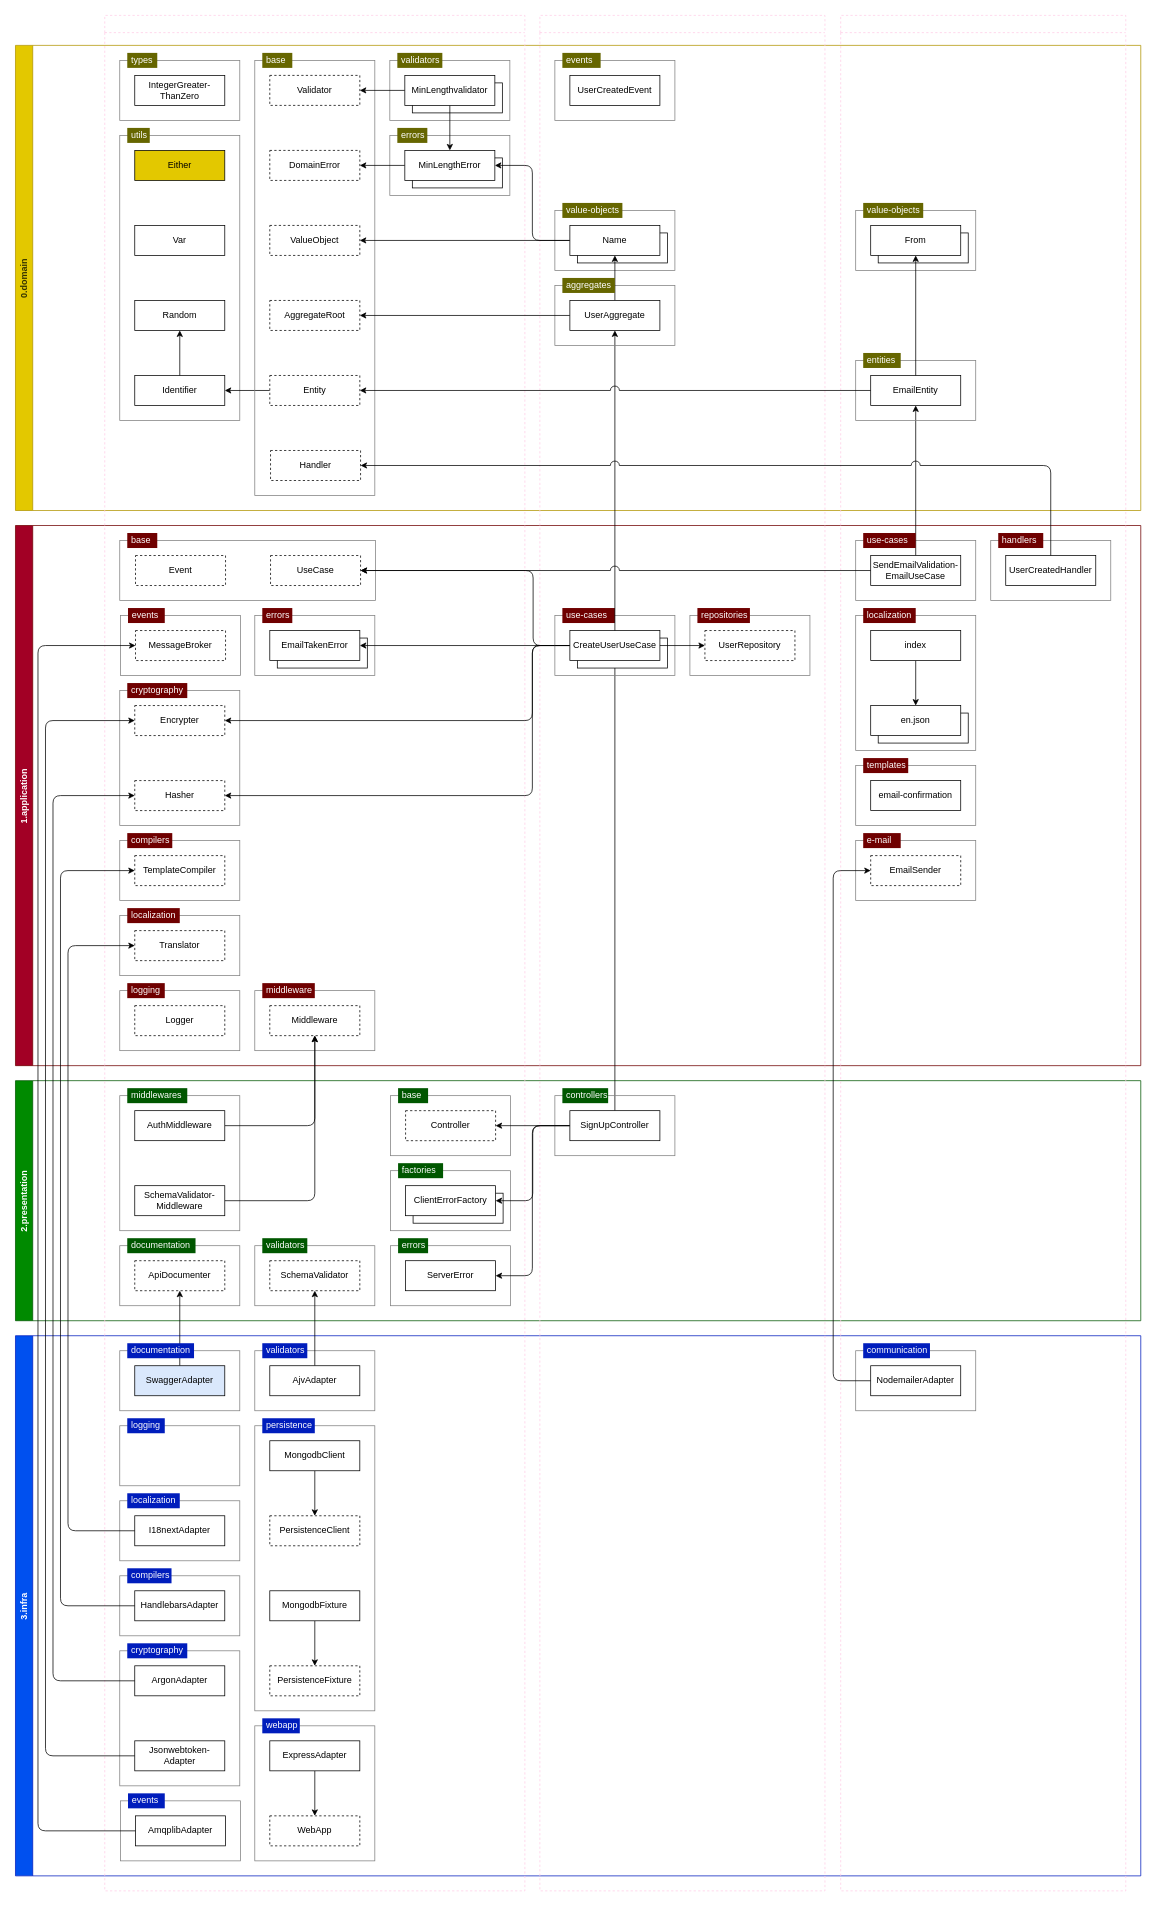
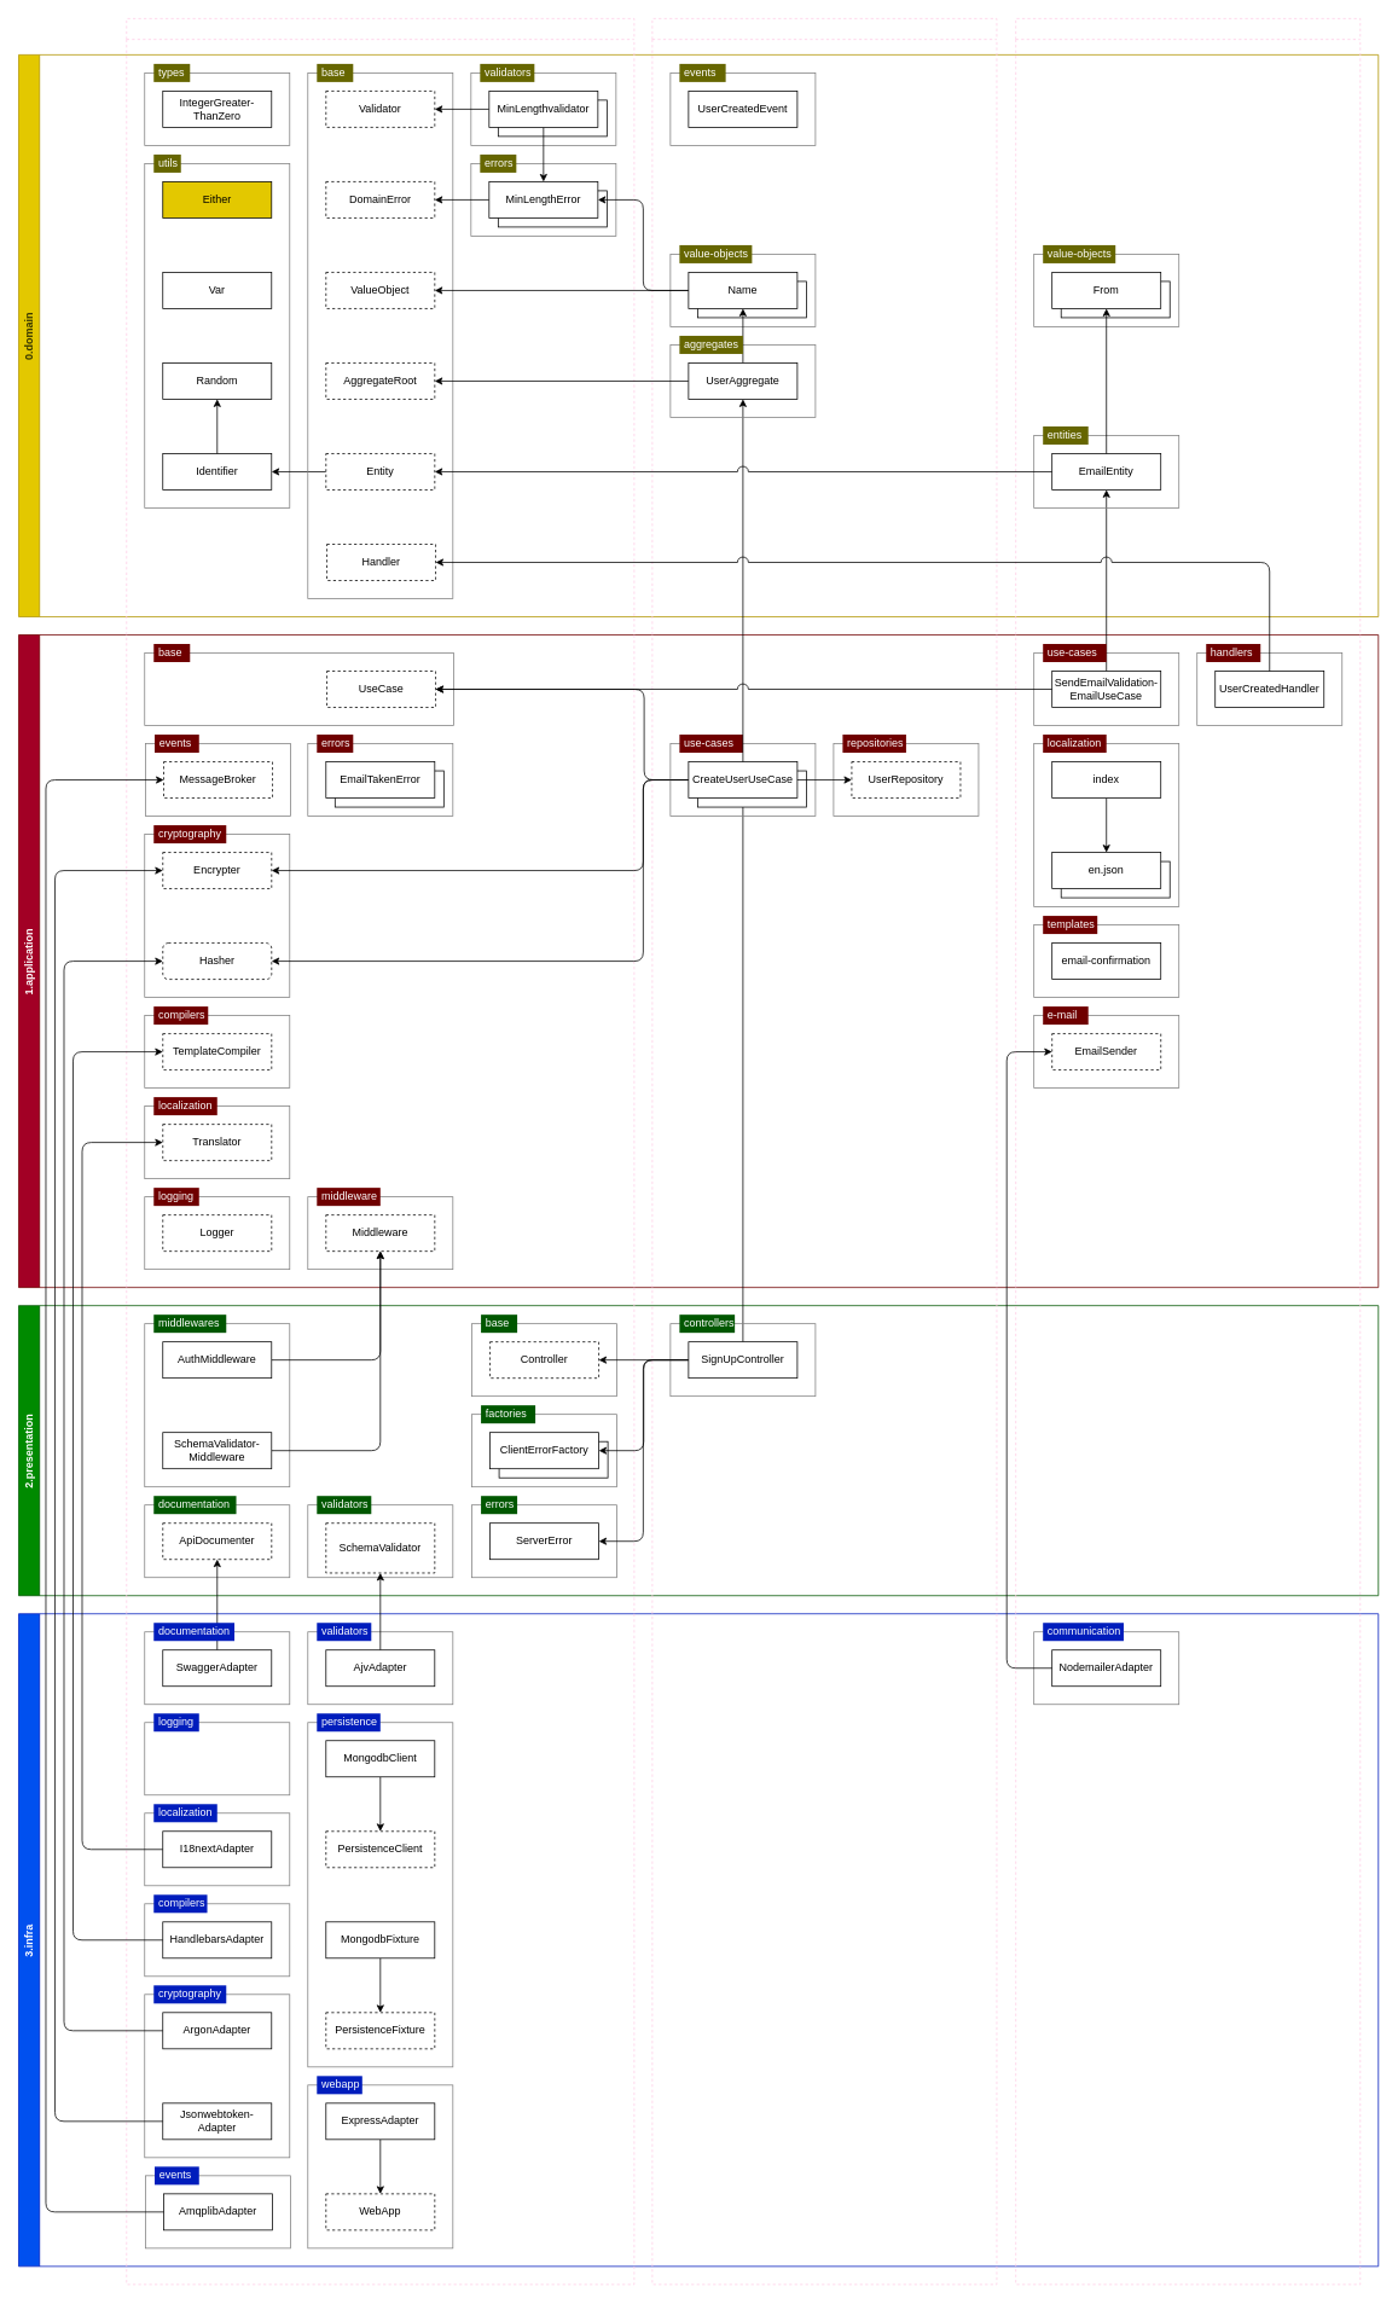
- <mxCell id="160" value="Event" style="rounded=0;whiteSpace=wrap;html=1;dashed=1;strokeColor=default;strokeWidth=1;fillColor=default;" parent="1" vertex="1"><mxGeometry x="180" y="740" width="120" height="40" as="geometry" /></mxCell>
- <mxCell id="140" style="edgeStyle=orthogonalEdgeStyle;html=1;entryX=1;entryY=0.5;entryDx=0;entryDy=0;exitX=0;exitY=0.5;exitDx=0;exitDy=0;" parent="1" source="157" target="21" edge="1"><mxGeometry relative="1" as="geometry"><Array as="points" /><mxPoint x="670" y="810" as="sourcePoint" /></mxGeometry></mxCell>
- <mxCell id="17" value="Hasher" style="rounded=0;whiteSpace=wrap;html=1;dashed=1;strokeColor=default;strokeWidth=1;fillColor=default;" parent="9" vertex="1"><mxGeometry x="40" y="1020" width="120" height="40" as="geometry" /></mxCell>
+ <mxCell id="17" value="Hasher" style="whiteSpace=wrap;html=1;dashed=1;strokeColor=default;strokeWidth=1;fillColor=default;rounded=1;" parent="9" vertex="1"><mxGeometry x="40" y="1020" width="120" height="40" as="geometry" /></mxCell>
- <mxCell id="67" value="SchemaValidator" style="rounded=0;whiteSpace=wrap;html=1;dashed=1;strokeColor=default;strokeWidth=1;fillColor=default;" parent="9" vertex="1"><mxGeometry x="220" y="1660" width="120" height="40" as="geometry" /></mxCell>
+ <mxCell id="67" value="SchemaValidator" style="rounded=0;whiteSpace=wrap;html=1;dashed=1;strokeColor=default;strokeWidth=1;fillColor=default;" parent="9" vertex="1"><mxGeometry x="220" y="1660" width="120" height="55" as="geometry" /></mxCell>
- <mxCell id="77" value="SwaggerAdapter" style="rounded=0;whiteSpace=wrap;html=1;fillColor=#dae8fc;" parent="9" vertex="1"><mxGeometry x="40" y="1800" width="120" height="40" as="geometry" /></mxCell>
+ <mxCell id="77" value="SwaggerAdapter" style="rounded=0;whiteSpace=wrap;html=1;" parent="9" vertex="1"><mxGeometry x="40" y="1800" width="120" height="40" as="geometry" /></mxCell>
